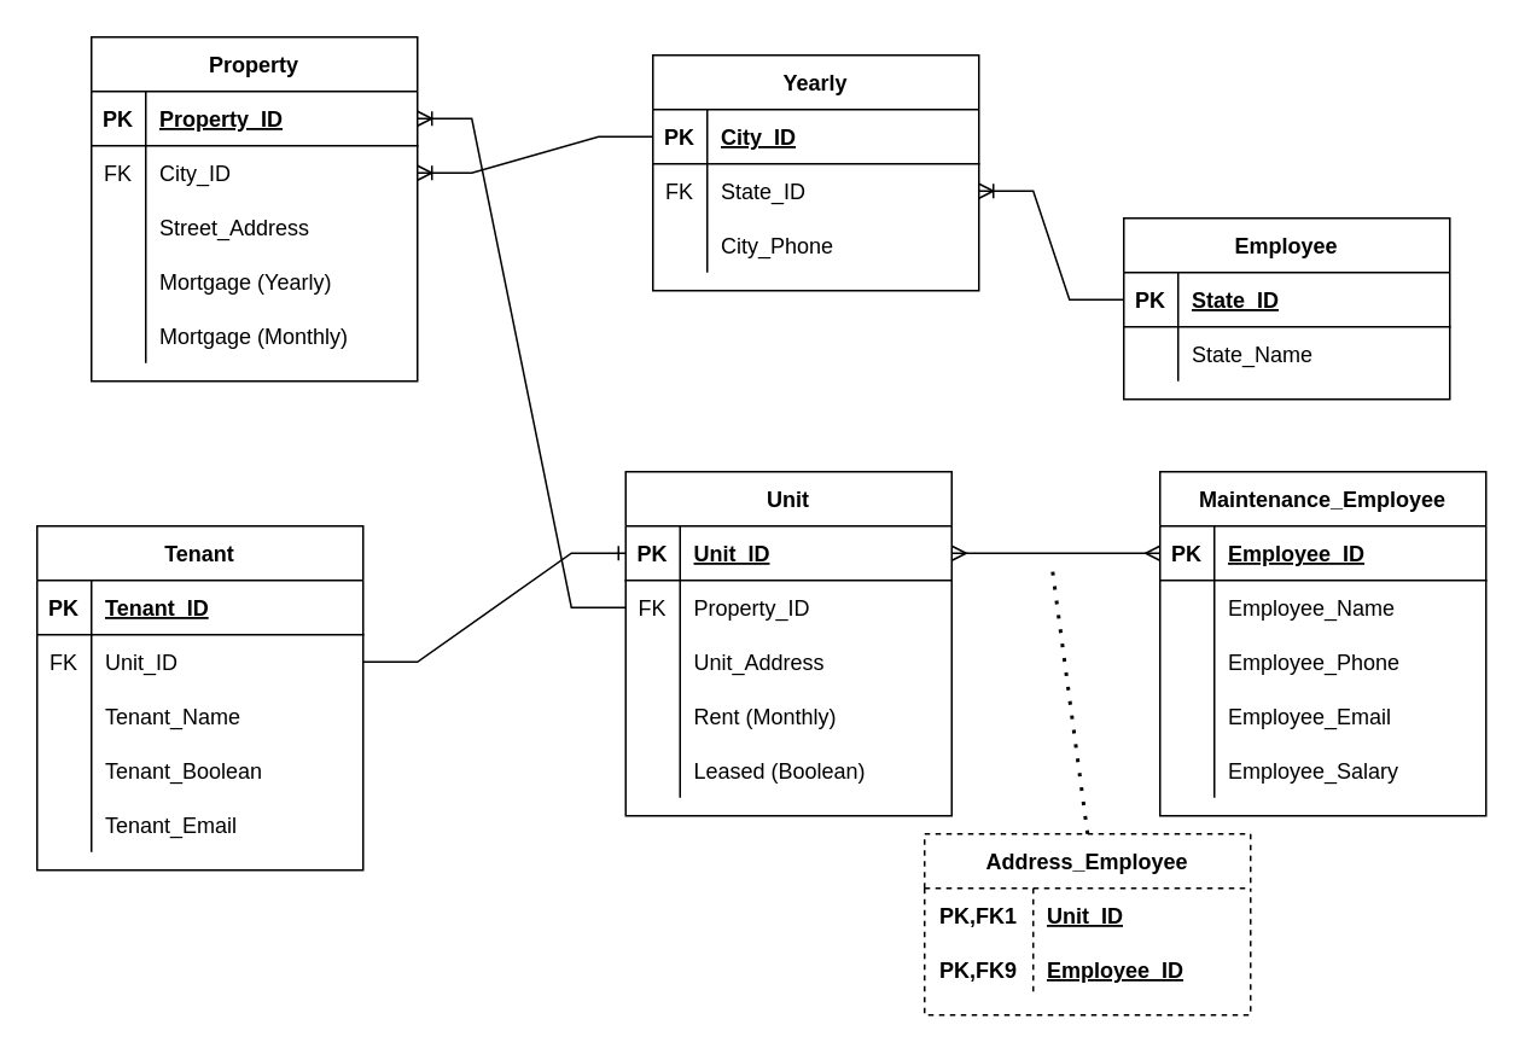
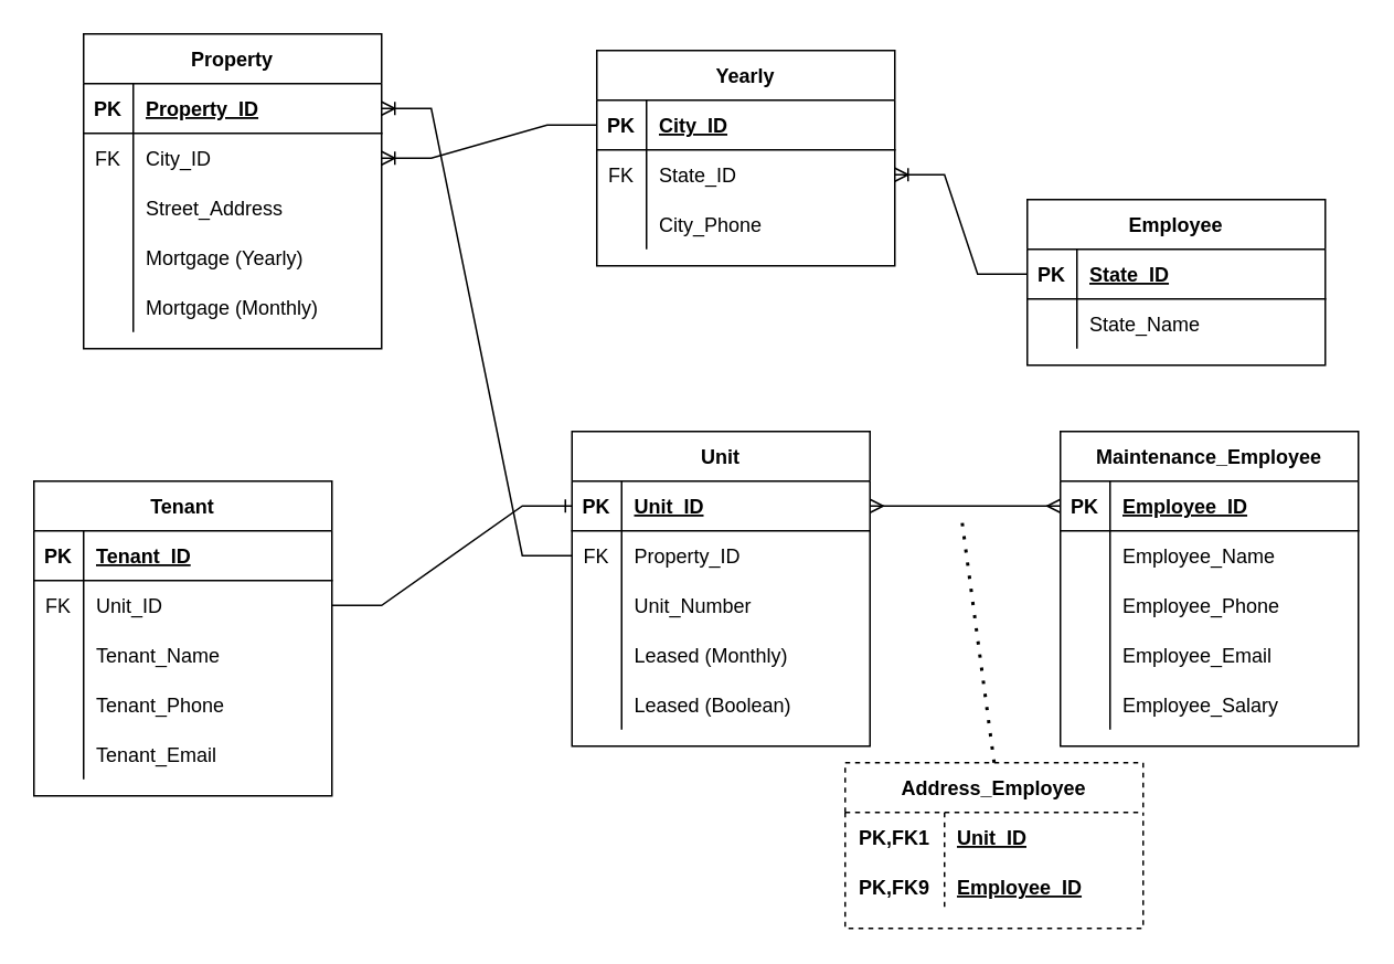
- <mxCell id="46" value="Unit_Address" style="shape=partialRectangle;connectable=0;fillColor=none;top=0;left=0;bottom=0;right=0;align=left;spacingLeft=6;overflow=hidden;" parent="44" vertex="1"><mxGeometry x="30" width="150" height="30" as="geometry"><mxRectangle width="150" height="30" as="alternateBounds" /></mxGeometry></mxCell>
+ <mxCell id="46" value="Unit_Number" style="shape=partialRectangle;connectable=0;fillColor=none;top=0;left=0;bottom=0;right=0;align=left;spacingLeft=6;overflow=hidden;" parent="44" vertex="1"><mxGeometry x="30" width="150" height="30" as="geometry"><mxRectangle width="150" height="30" as="alternateBounds" /></mxGeometry></mxCell>
- <mxCell id="49" value="Rent (Monthly)" style="shape=partialRectangle;connectable=0;fillColor=none;top=0;left=0;bottom=0;right=0;align=left;spacingLeft=6;overflow=hidden;" parent="47" vertex="1"><mxGeometry x="30" width="150" height="30" as="geometry"><mxRectangle width="150" height="30" as="alternateBounds" /></mxGeometry></mxCell>
+ <mxCell id="49" value="Leased (Monthly)" style="shape=partialRectangle;connectable=0;fillColor=none;top=0;left=0;bottom=0;right=0;align=left;spacingLeft=6;overflow=hidden;" parent="47" vertex="1"><mxGeometry x="30" width="150" height="30" as="geometry"><mxRectangle width="150" height="30" as="alternateBounds" /></mxGeometry></mxCell>
- <mxCell id="82" value="Tenant_Boolean" style="shape=partialRectangle;connectable=0;fillColor=none;top=0;left=0;bottom=0;right=0;align=left;spacingLeft=6;overflow=hidden;" parent="80" vertex="1"><mxGeometry x="30" width="150" height="30" as="geometry"><mxRectangle width="150" height="30" as="alternateBounds" /></mxGeometry></mxCell>
+ <mxCell id="82" value="Tenant_Phone" style="shape=partialRectangle;connectable=0;fillColor=none;top=0;left=0;bottom=0;right=0;align=left;spacingLeft=6;overflow=hidden;" parent="80" vertex="1"><mxGeometry x="30" width="150" height="30" as="geometry"><mxRectangle width="150" height="30" as="alternateBounds" /></mxGeometry></mxCell>
